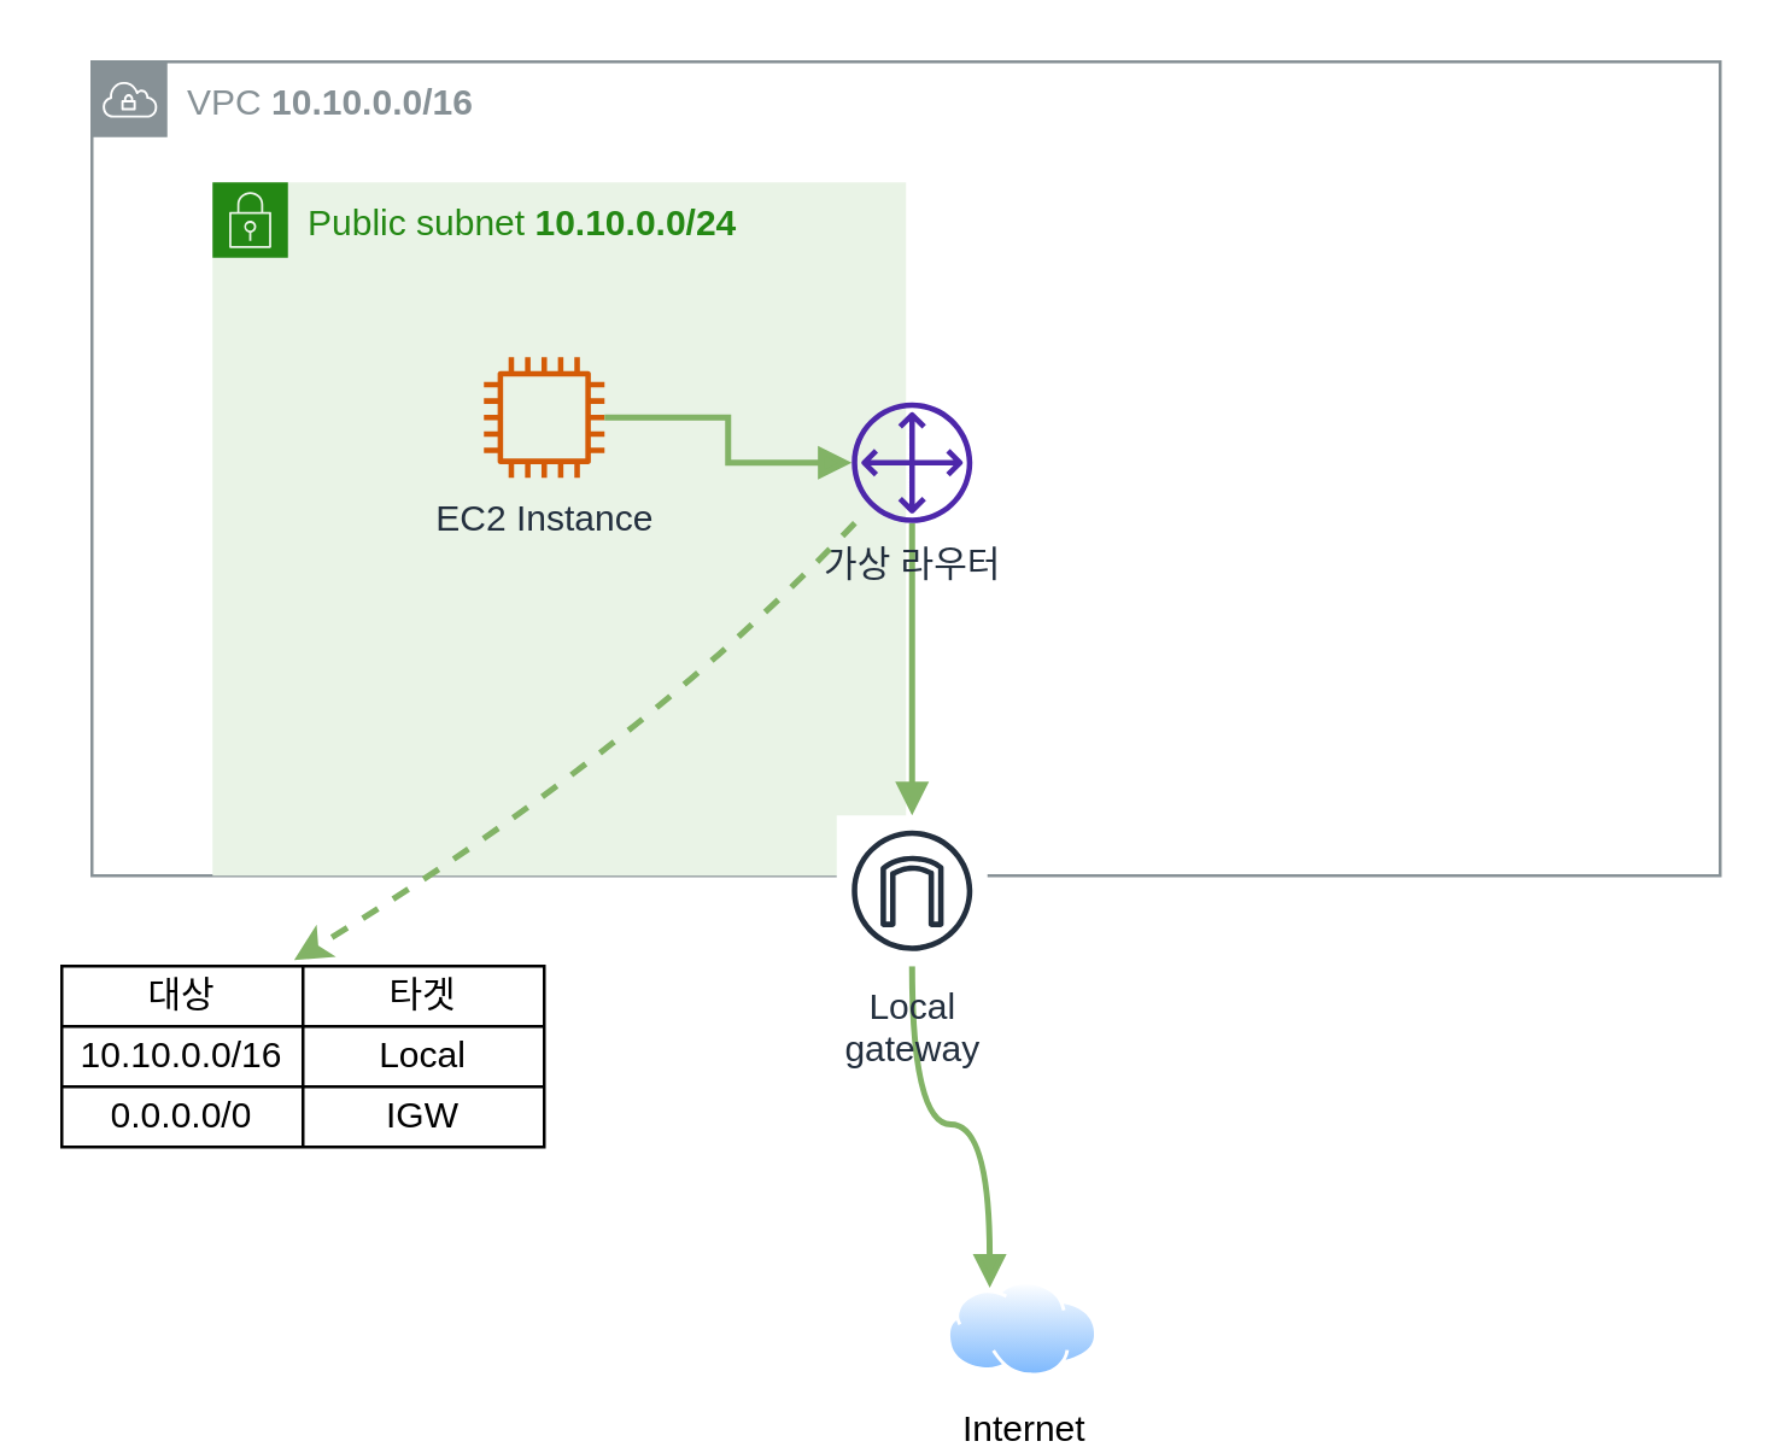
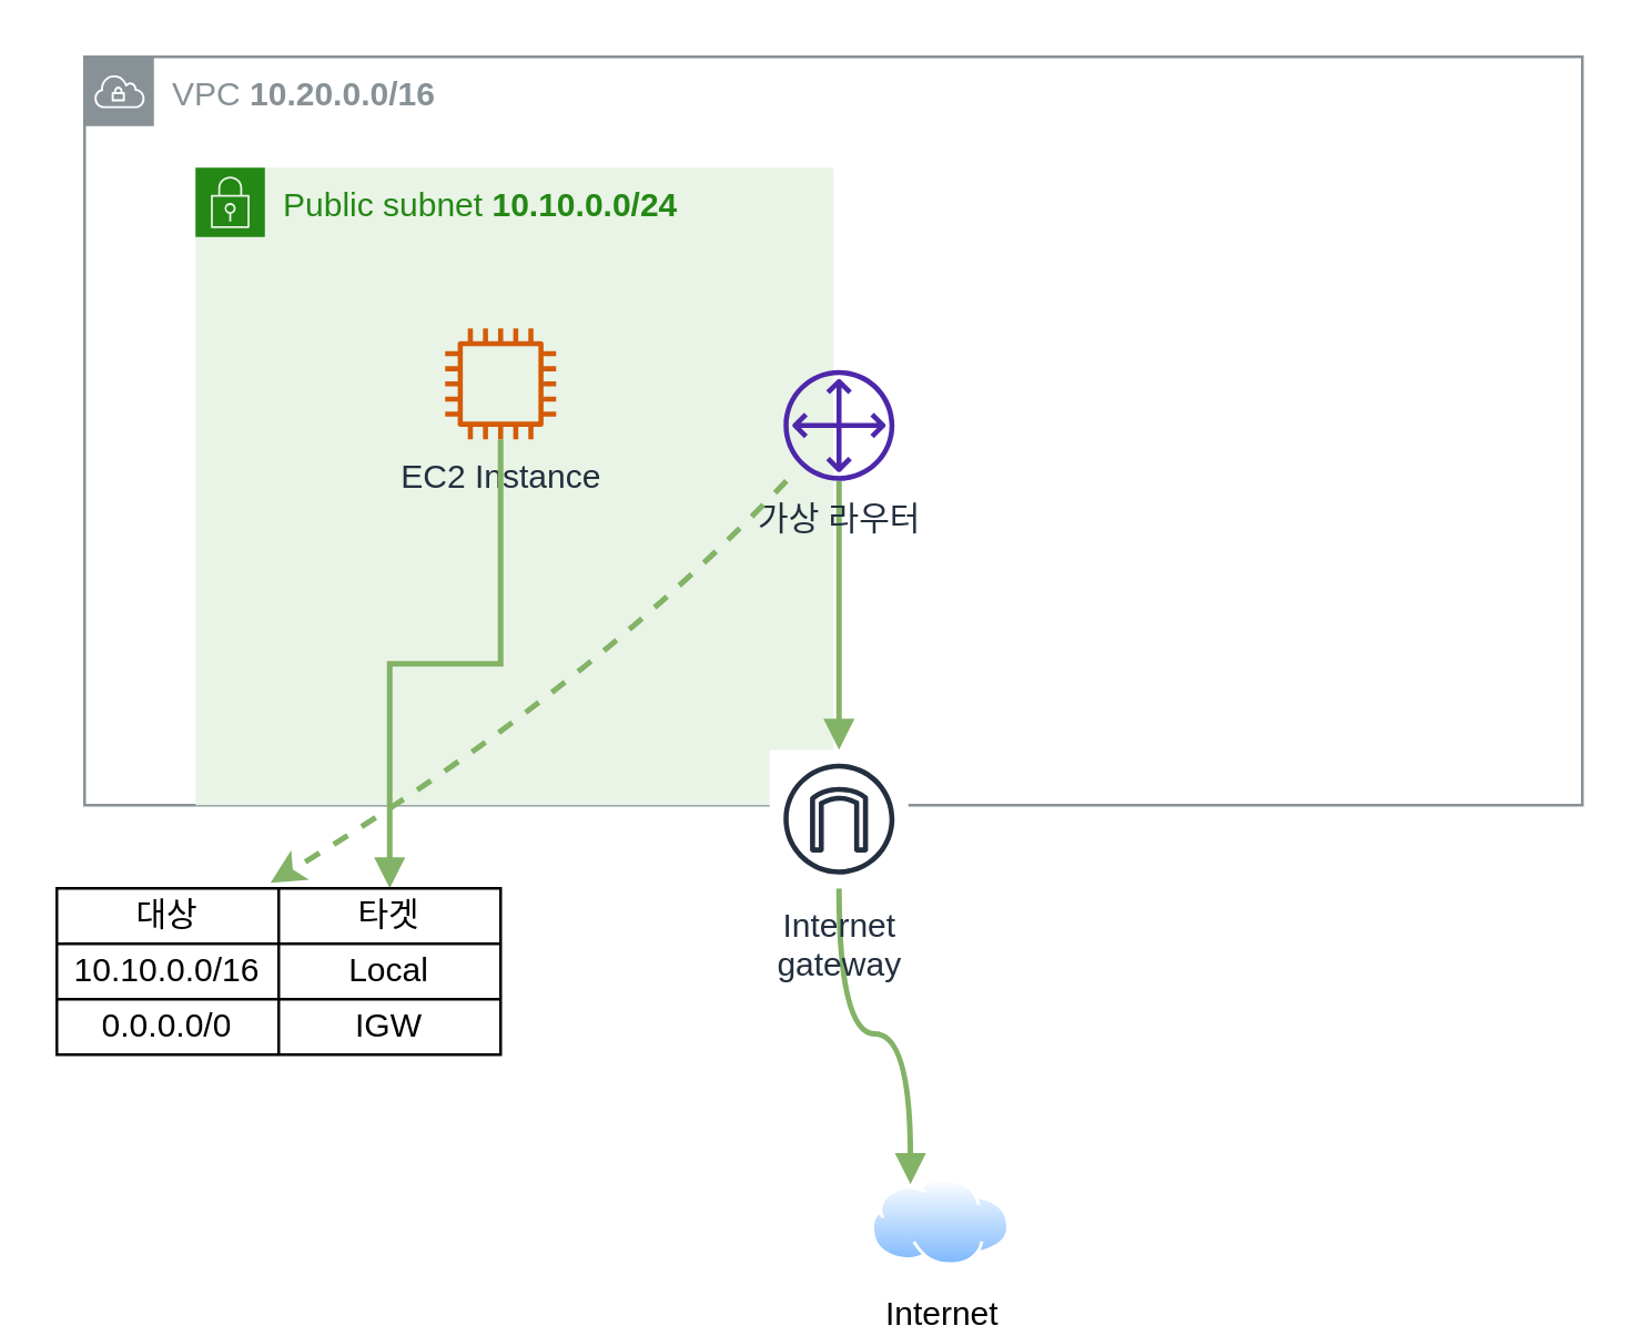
- <mxCell id="2" value="VPC &lt;b&gt;10.10.0.0/16&lt;/b&gt;" style="sketch=0;outlineConnect=0;gradientColor=none;html=1;whiteSpace=wrap;fontSize=12;fontStyle=0;shape=mxgraph.aws4.group;grIcon=mxgraph.aws4.group_vpc;strokeColor=#879196;fillColor=none;verticalAlign=top;align=left;spacingLeft=30;fontColor=#879196;dashed=0;" parent="1" vertex="1"><mxGeometry x="30" y="20" width="540" height="270" as="geometry" /></mxCell>
+ <mxCell id="2" value="VPC &lt;b&gt;10.20.0.0/16&lt;/b&gt;" style="sketch=0;outlineConnect=0;gradientColor=none;html=1;whiteSpace=wrap;fontSize=12;fontStyle=0;shape=mxgraph.aws4.group;grIcon=mxgraph.aws4.group_vpc;strokeColor=#879196;fillColor=none;verticalAlign=top;align=left;spacingLeft=30;fontColor=#879196;dashed=0;" parent="1" vertex="1"><mxGeometry x="30" y="20" width="540" height="270" as="geometry" /></mxCell>
- <mxCell id="10" style="edgeStyle=orthogonalEdgeStyle;rounded=0;orthogonalLoop=1;jettySize=auto;html=1;fontSize=12;endArrow=block;endFill=1;strokeWidth=2;fillColor=#d5e8d4;strokeColor=#82b366;" parent="1" source="4" target="6" edge="1"><mxGeometry relative="1" as="geometry" /></mxCell>
+ <mxCell id="10" style="edgeStyle=orthogonalEdgeStyle;rounded=0;orthogonalLoop=1;jettySize=auto;html=1;fontSize=12;endArrow=block;endFill=1;strokeWidth=2;fillColor=#d5e8d4;strokeColor=#82b366;" parent="1" source="4" target="15" edge="1"><mxGeometry relative="1" as="geometry" /></mxCell>
- <mxCell id="8" value="Local&#10;gateway" style="sketch=0;outlineConnect=0;fontColor=#232F3E;gradientColor=none;strokeColor=#232F3E;fillColor=#ffffff;dashed=0;verticalLabelPosition=bottom;verticalAlign=top;align=center;html=1;fontSize=12;fontStyle=0;aspect=fixed;shape=mxgraph.aws4.resourceIcon;resIcon=mxgraph.aws4.internet_gateway;" parent="1" vertex="1"><mxGeometry x="277" y="270" width="50" height="50" as="geometry" /></mxCell>
+ <mxCell id="8" value="Internet&#10;gateway" style="sketch=0;outlineConnect=0;fontColor=#232F3E;gradientColor=none;strokeColor=#232F3E;fillColor=#ffffff;dashed=0;verticalLabelPosition=bottom;verticalAlign=top;align=center;html=1;fontSize=12;fontStyle=0;aspect=fixed;shape=mxgraph.aws4.resourceIcon;resIcon=mxgraph.aws4.internet_gateway;" parent="1" vertex="1"><mxGeometry x="277" y="270" width="50" height="50" as="geometry" /></mxCell>
